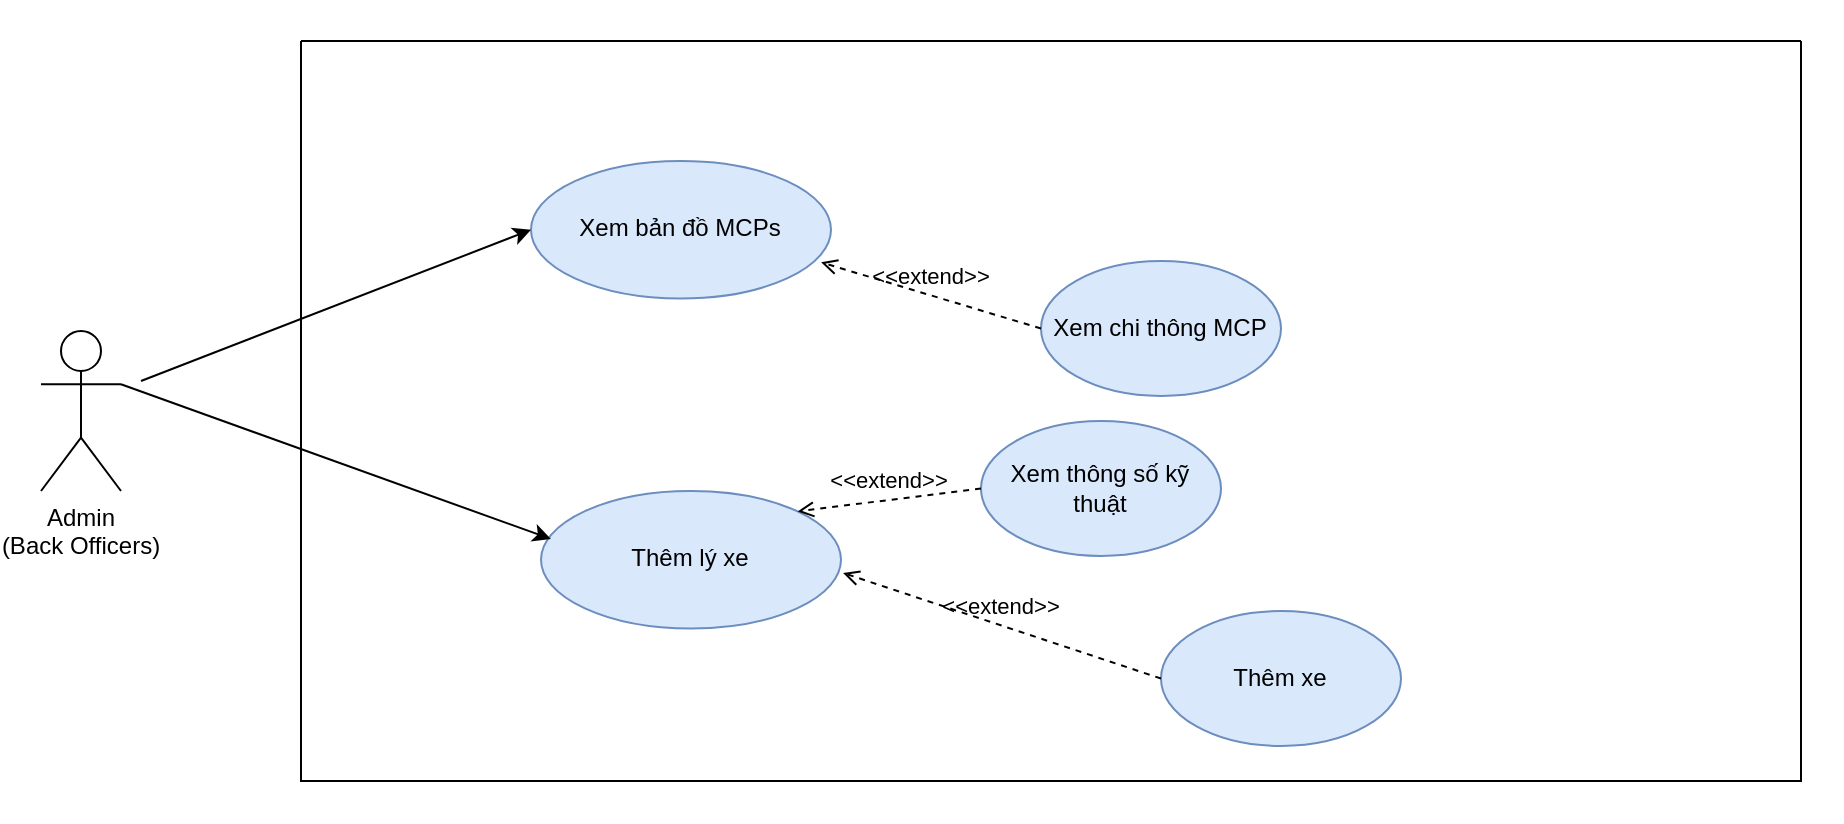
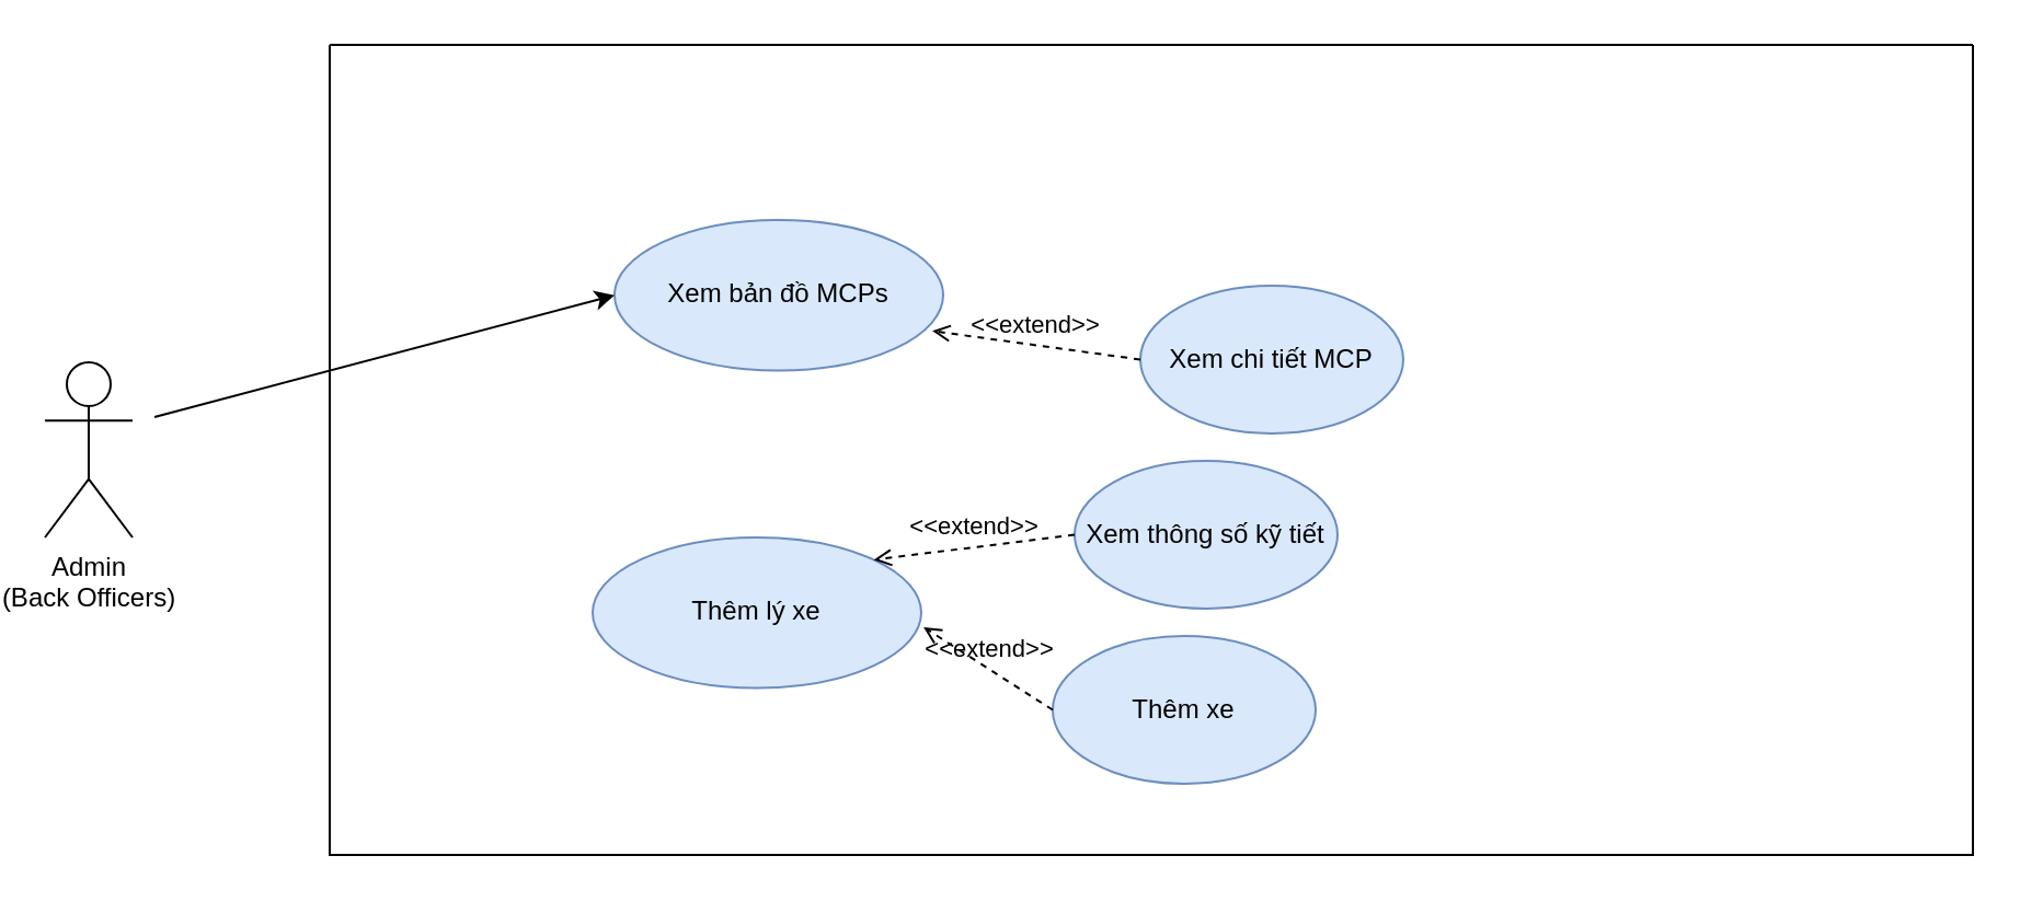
- <mxCell id="4" value="Xem bản đồ MCPs" style="ellipse;whiteSpace=wrap;html=1;fillColor=#dae8fc;strokeColor=#6c8ebf;" parent="3" vertex="1"><mxGeometry x="115" y="60" width="150" height="68.75" as="geometry" /></mxCell>
+ <mxCell id="4" value="Xem bản đồ MCPs" style="ellipse;whiteSpace=wrap;html=1;fillColor=#dae8fc;strokeColor=#6c8ebf;" parent="3" vertex="1"><mxGeometry x="130" y="80" width="150" height="68.75" as="geometry" /></mxCell>
- <mxCell id="5" value="Xem chi thông MCP" style="ellipse;whiteSpace=wrap;html=1;fillColor=#dae8fc;strokeColor=#6c8ebf;" parent="3" vertex="1"><mxGeometry x="370" y="110" width="120" height="67.5" as="geometry" /></mxCell>
+ <mxCell id="5" value="Xem chi tiết MCP" style="ellipse;whiteSpace=wrap;html=1;fillColor=#dae8fc;strokeColor=#6c8ebf;" parent="3" vertex="1"><mxGeometry x="370" y="110" width="120" height="67.5" as="geometry" /></mxCell>
- <mxCell id="13" value="" style="endArrow=classic;html=1;rounded=0;entryX=0.033;entryY=0.349;entryDx=0;entryDy=0;exitX=1;exitY=0.333;exitDx=0;exitDy=0;exitPerimeter=0;entryPerimeter=0;" edge="1" parent="1" source="2" target="7"><mxGeometry width="50" height="50" relative="1" as="geometry"><mxPoint x="80" y="200" as="sourcePoint" /><mxPoint x="290" y="144.375" as="targetPoint" /></mxGeometry></mxCell>
- <mxCell id="8" value="Xem thông số kỹ thuật" style="ellipse;whiteSpace=wrap;html=1;fillColor=#dae8fc;strokeColor=#6c8ebf;" vertex="1" parent="3"><mxGeometry x="340" y="190" width="120" height="67.5" as="geometry" /></mxCell>
+ <mxCell id="8" value="Xem thông số kỹ tiết" style="ellipse;whiteSpace=wrap;html=1;fillColor=#dae8fc;strokeColor=#6c8ebf;" vertex="1" parent="3"><mxGeometry x="340" y="190" width="120" height="67.5" as="geometry" /></mxCell>
- <mxCell id="9" value="Thêm xe" style="ellipse;whiteSpace=wrap;html=1;fillColor=#dae8fc;strokeColor=#6c8ebf;" vertex="1" parent="3"><mxGeometry x="430" y="285" width="120" height="67.5" as="geometry" /></mxCell>
+ <mxCell id="9" value="Thêm xe" style="ellipse;whiteSpace=wrap;html=1;fillColor=#dae8fc;strokeColor=#6c8ebf;" vertex="1" parent="3"><mxGeometry x="330" y="270" width="120" height="67.5" as="geometry" /></mxCell>
